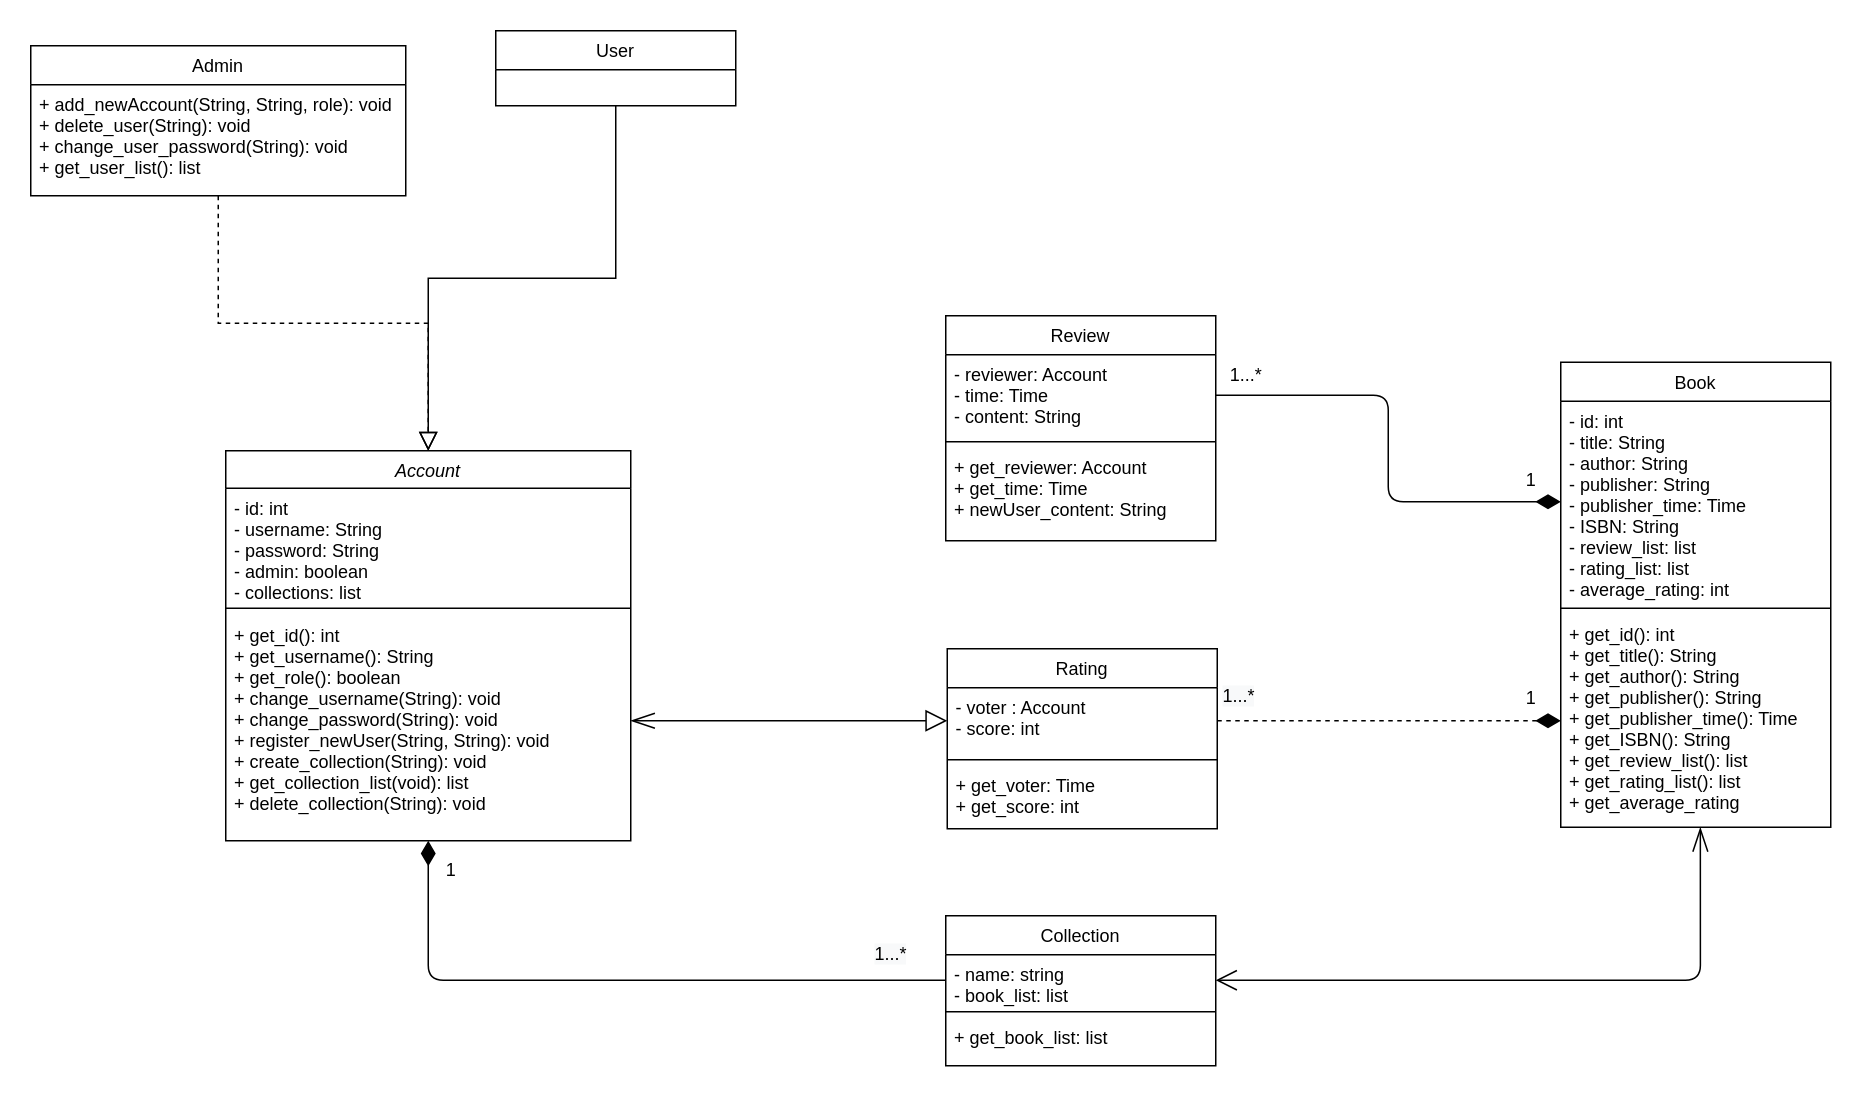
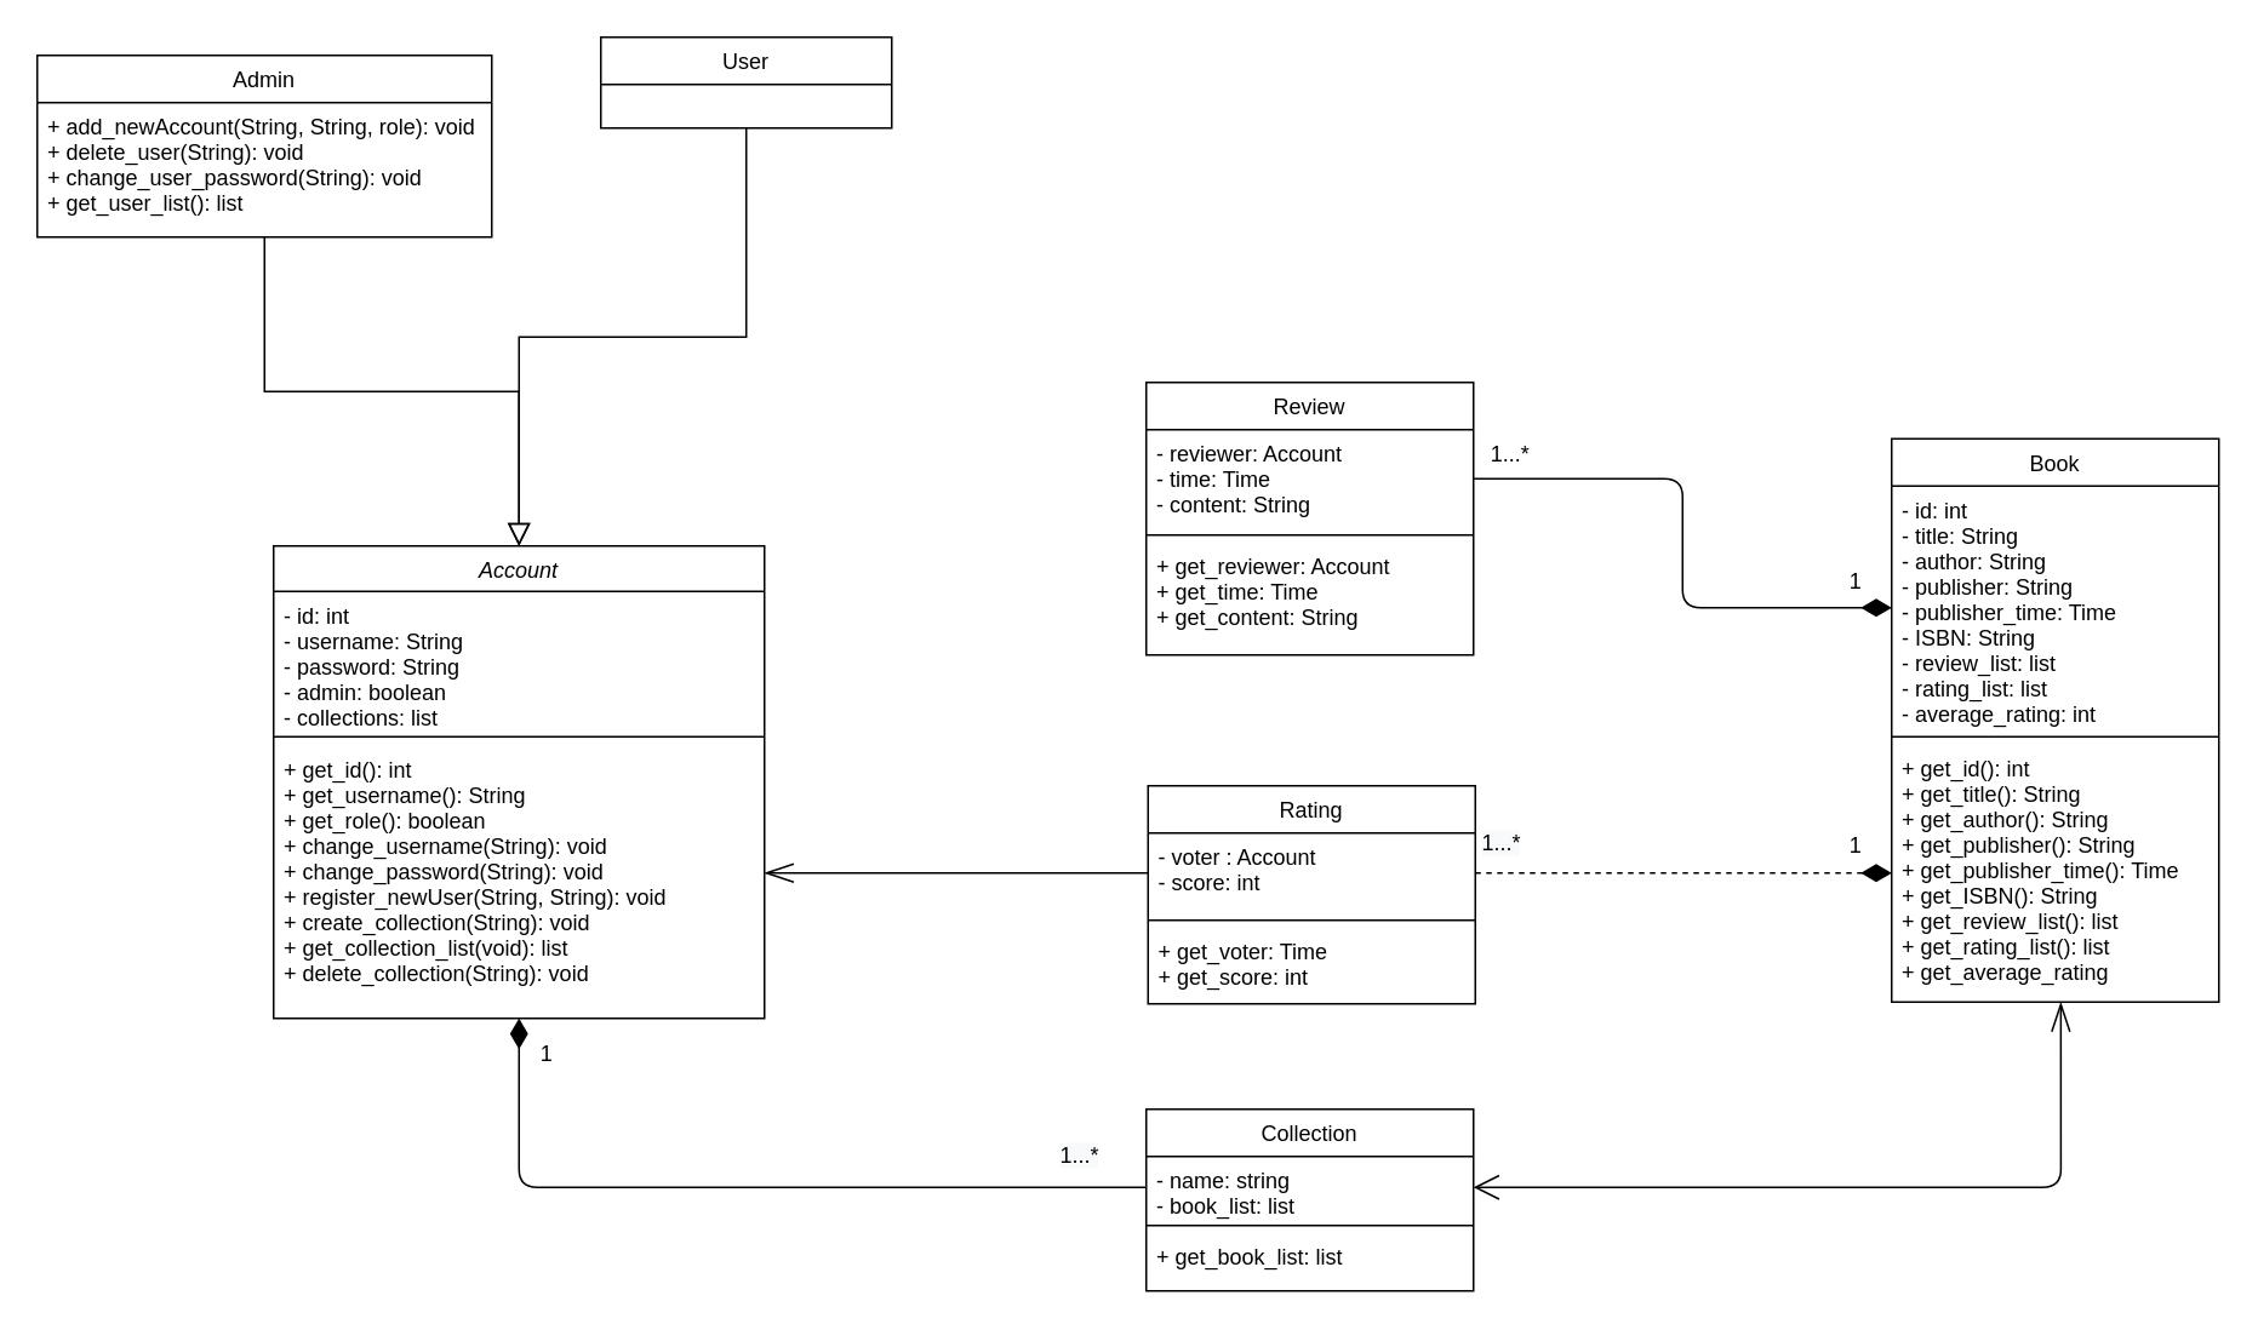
- <mxCell id="2" value="" style="endArrow=block;endSize=10;endFill=0;shadow=0;strokeWidth=1;rounded=0;edgeStyle=elbowEdgeStyle;elbow=vertical;dashed=1;" parent="1" source="16" target="10" edge="1"><mxGeometry width="160" relative="1" as="geometry"><mxPoint x="130" y="463" as="sourcePoint" /><mxPoint x="130" y="463" as="targetPoint" /></mxGeometry></mxCell>
+ <mxCell id="2" value="" style="endArrow=block;endSize=10;endFill=0;shadow=0;strokeWidth=1;rounded=0;edgeStyle=elbowEdgeStyle;elbow=vertical;" parent="1" source="16" target="10" edge="1"><mxGeometry width="160" relative="1" as="geometry"><mxPoint x="130" y="463" as="sourcePoint" /><mxPoint x="130" y="463" as="targetPoint" /></mxGeometry></mxCell>
- <mxCell id="9" value="+ get_reviewer: Account&#10;+ get_time: Time&#10;+ newUser_content: String" style="text;align=left;verticalAlign=top;spacingLeft=4;spacingRight=4;overflow=hidden;rotatable=0;points=[[0,0.5],[1,0.5]];portConstraint=eastwest;" vertex="1" parent="6"><mxGeometry y="88" width="180" height="62" as="geometry" /></mxCell>
+ <mxCell id="9" value="+ get_reviewer: Account&#10;+ get_time: Time&#10;+ get_content: String" style="text;align=left;verticalAlign=top;spacingLeft=4;spacingRight=4;overflow=hidden;rotatable=0;points=[[0,0.5],[1,0.5]];portConstraint=eastwest;" vertex="1" parent="6"><mxGeometry y="88" width="180" height="62" as="geometry" /></mxCell>
- <mxCell id="14" value="" style="endArrow=block;html=1;endSize=12;startArrow=openThin;startSize=14;startFill=0;edgeStyle=orthogonalEdgeStyle;align=left;verticalAlign=bottom;exitX=1;exitY=0.5;exitDx=0;exitDy=0;entryX=0;entryY=0.5;entryDx=0;entryDy=0;endFill=0;" edge="1" parent="1" source="13" target="28"><mxGeometry x="-1" y="3" relative="1" as="geometry"><mxPoint x="430" y="367.5" as="sourcePoint" /><mxPoint x="640" y="273" as="targetPoint" /></mxGeometry></mxCell>
+ <mxCell id="14" value="" style="endArrow=none;html=1;endSize=12;startArrow=openThin;startSize=14;startFill=0;edgeStyle=orthogonalEdgeStyle;align=left;verticalAlign=bottom;exitX=1;exitY=0.5;exitDx=0;exitDy=0;entryX=0;entryY=0.5;entryDx=0;entryDy=0;endFill=0;" edge="1" parent="1" source="13" target="28"><mxGeometry x="-1" y="3" relative="1" as="geometry"><mxPoint x="430" y="367.5" as="sourcePoint" /><mxPoint x="640" y="273" as="targetPoint" /></mxGeometry></mxCell>
